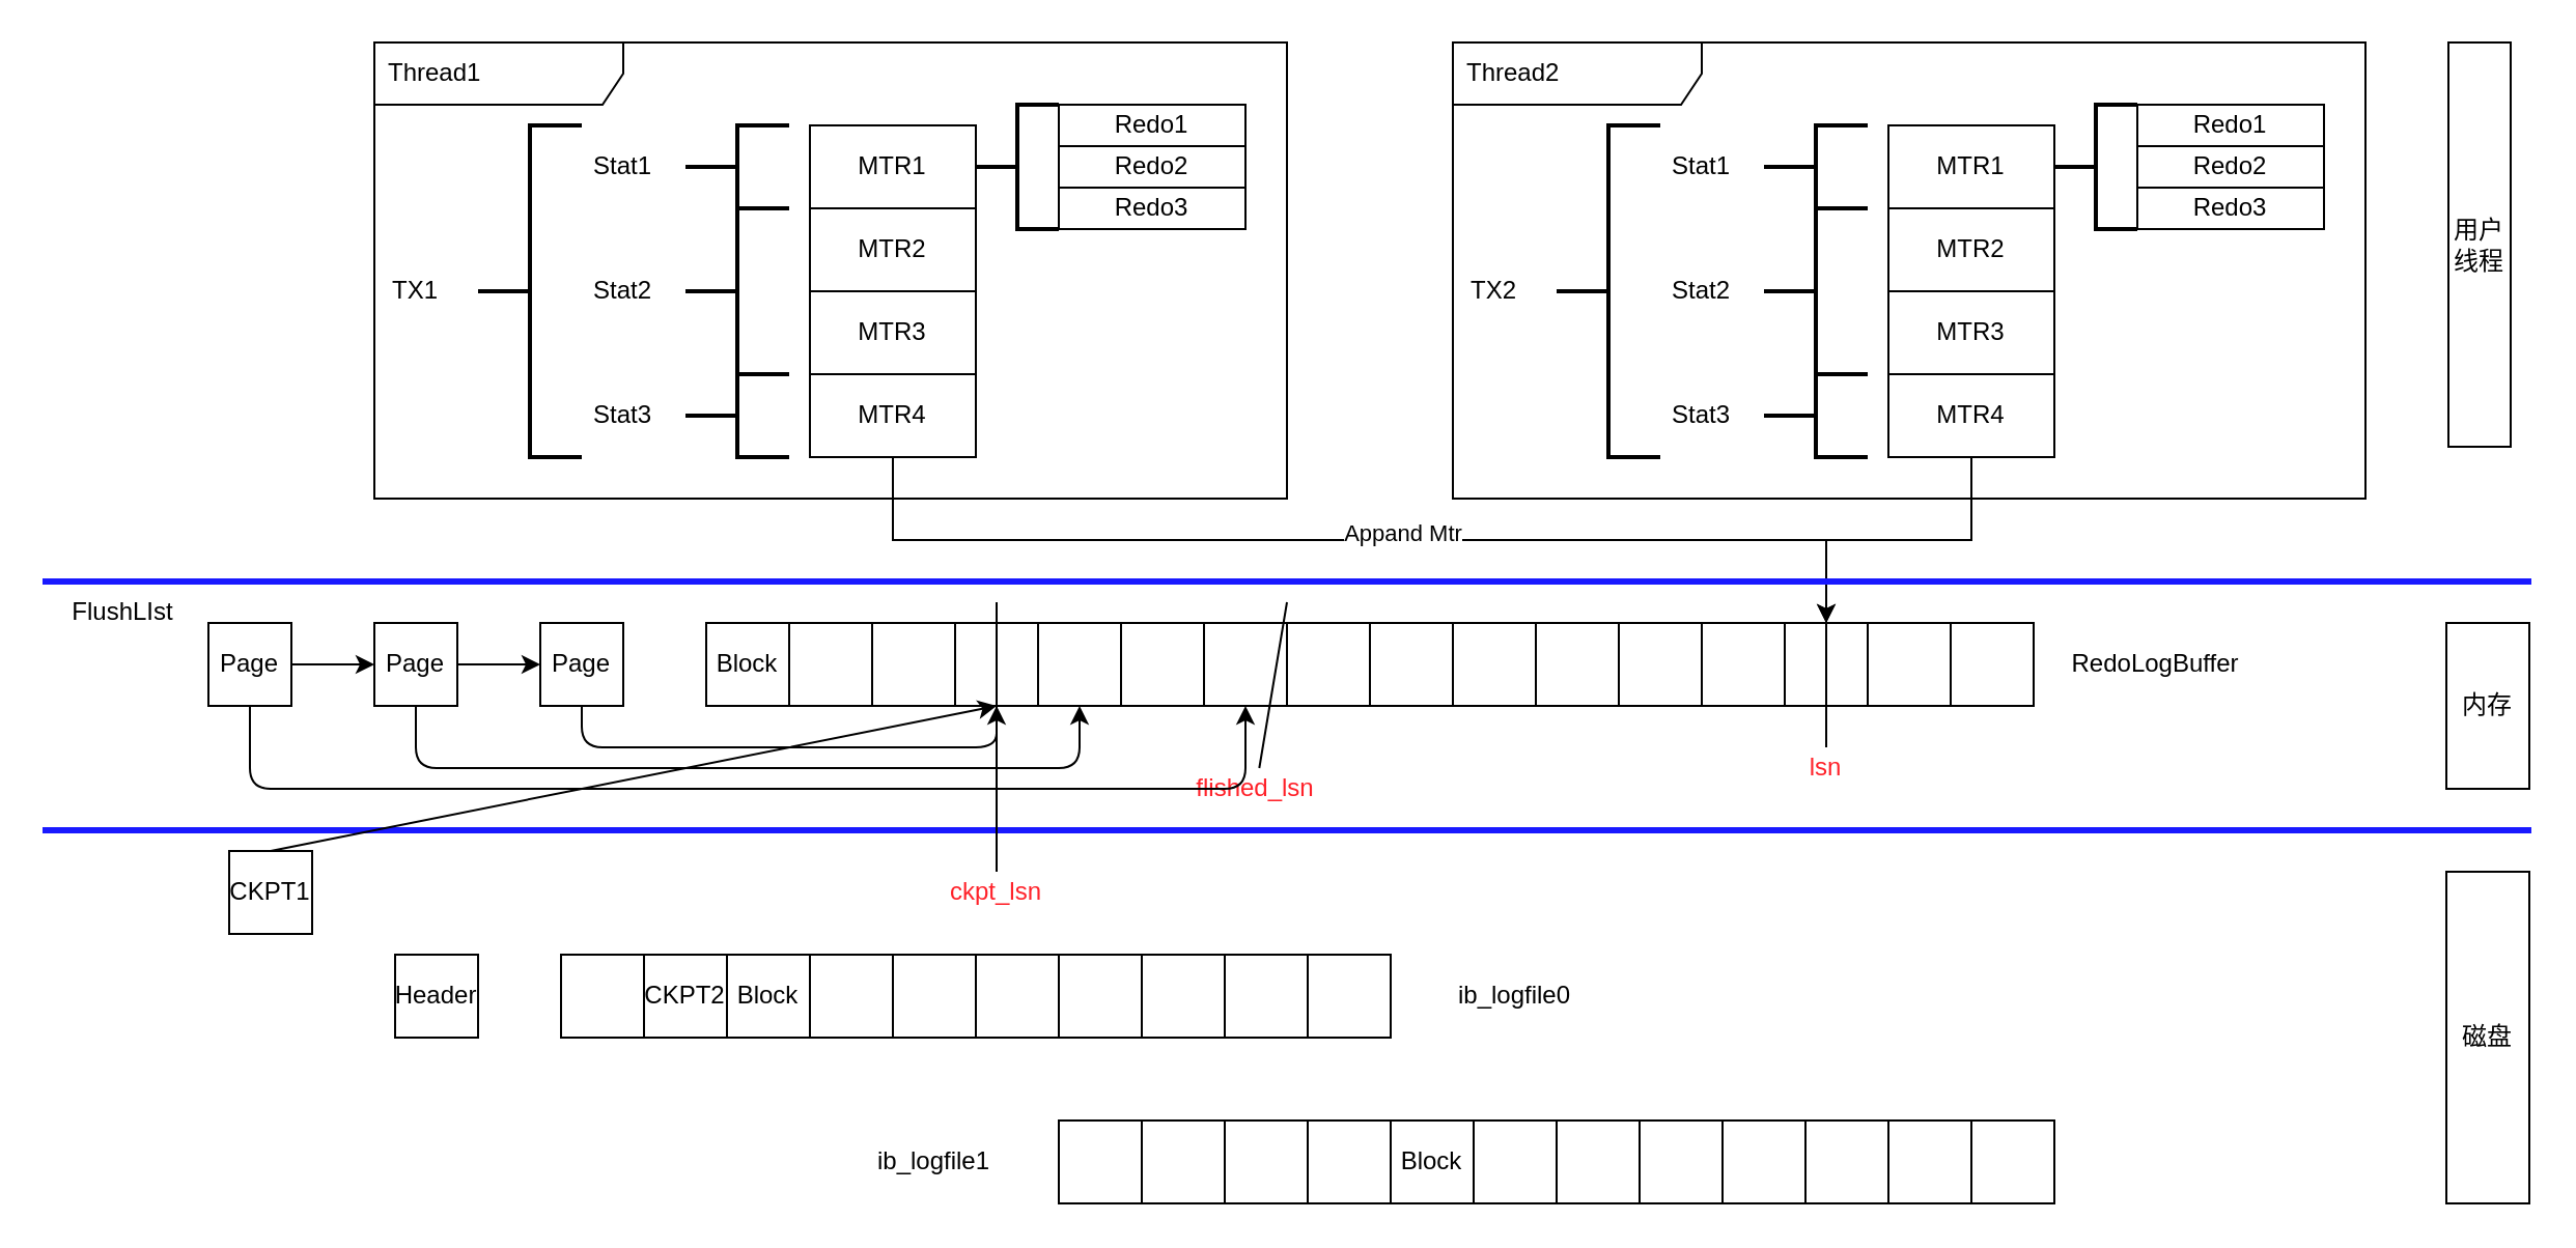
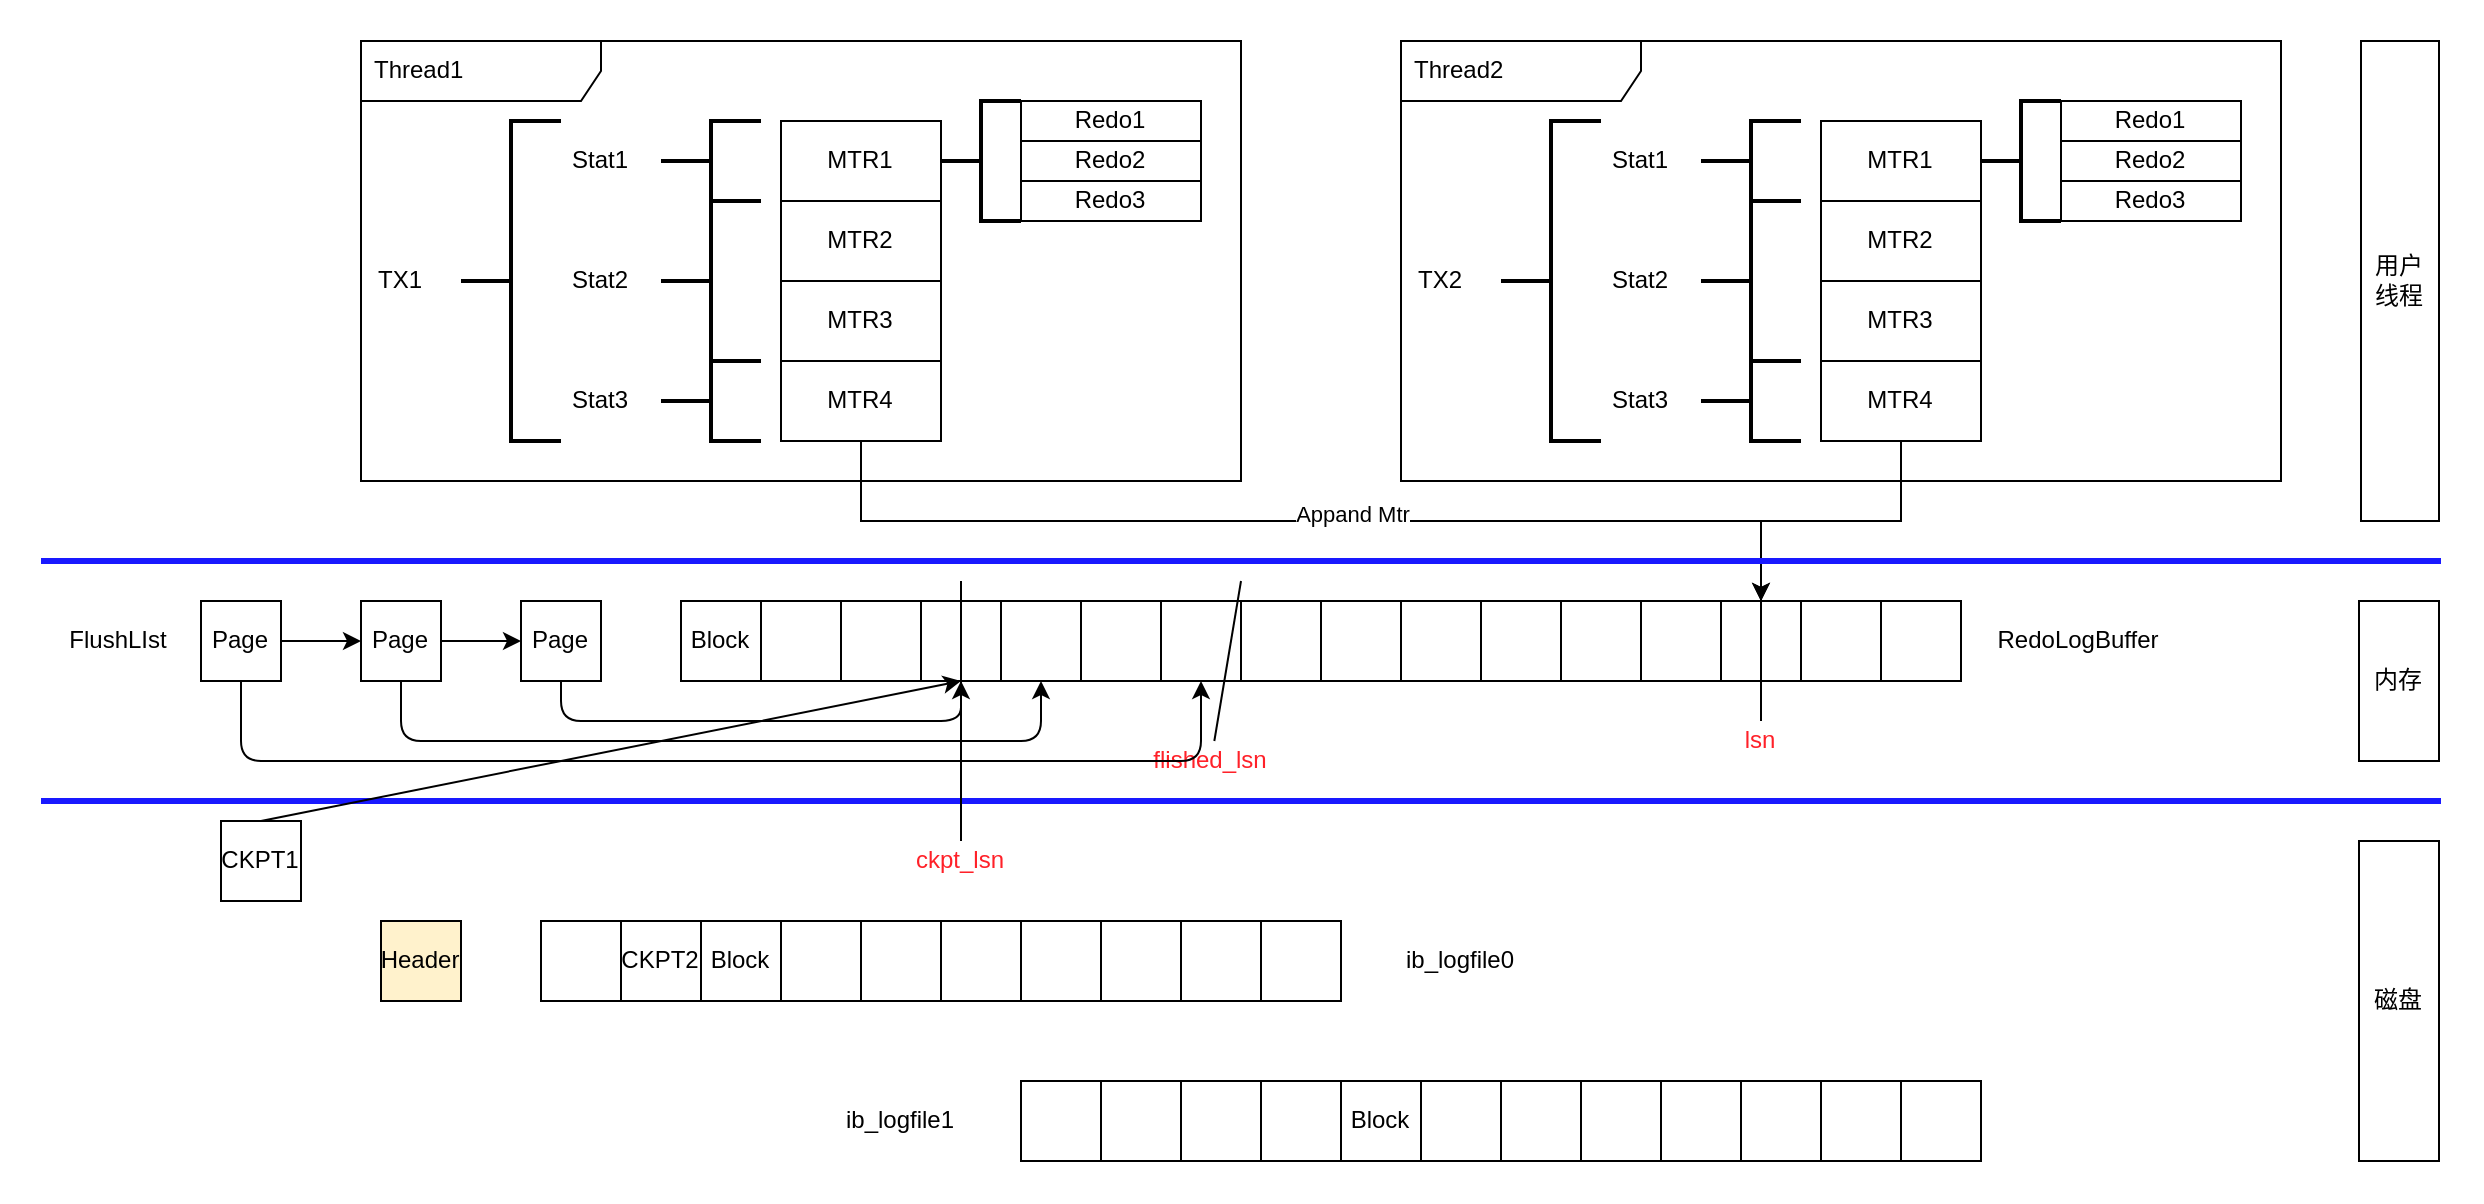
- <mxCell id="84" value="&lt;span&gt;用户&lt;br&gt;线程&lt;/span&gt;" style="rounded=0;whiteSpace=wrap;html=1;" vertex="1" parent="1"><mxGeometry x="1180" y="20" width="30" height="195" as="geometry" /></mxCell>
+ <mxCell id="84" value="&lt;span&gt;用户&lt;br&gt;线程&lt;/span&gt;" style="rounded=0;whiteSpace=wrap;html=1;" vertex="1" parent="1"><mxGeometry x="1180" y="20" width="39" height="240" as="geometry" /></mxCell>
- <mxCell id="95" value="FlushLIst" style="text;html=1;strokeColor=none;fillColor=none;align=center;verticalAlign=middle;whiteSpace=wrap;rounded=0;" vertex="1" parent="1"><mxGeometry x="39" y="275" width="40" height="40" as="geometry" /></mxCell>
+ <mxCell id="95" value="FlushLIst" style="text;html=1;strokeColor=none;fillColor=none;align=center;verticalAlign=middle;whiteSpace=wrap;rounded=0;" vertex="1" parent="1"><mxGeometry x="39" y="300" width="40" height="40" as="geometry" /></mxCell>
- <mxCell id="49" value="Header" style="rounded=0;whiteSpace=wrap;html=1;" vertex="1" parent="1"><mxGeometry x="190" y="460" width="40" height="40" as="geometry" /></mxCell>
+ <mxCell id="49" value="Header" style="rounded=0;whiteSpace=wrap;html=1;fillColor=#fff2cc;" vertex="1" parent="1"><mxGeometry x="190" y="460" width="40" height="40" as="geometry" /></mxCell>
